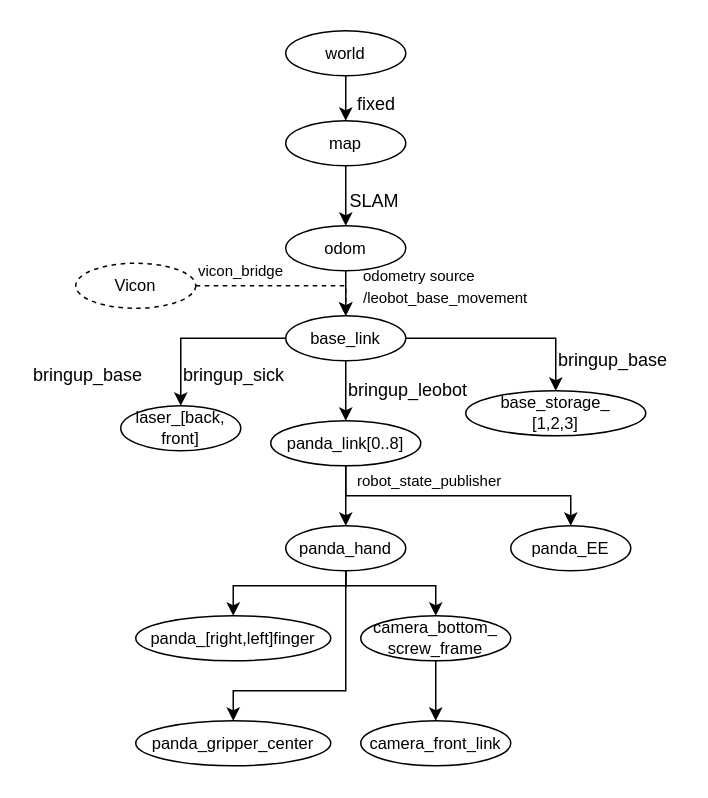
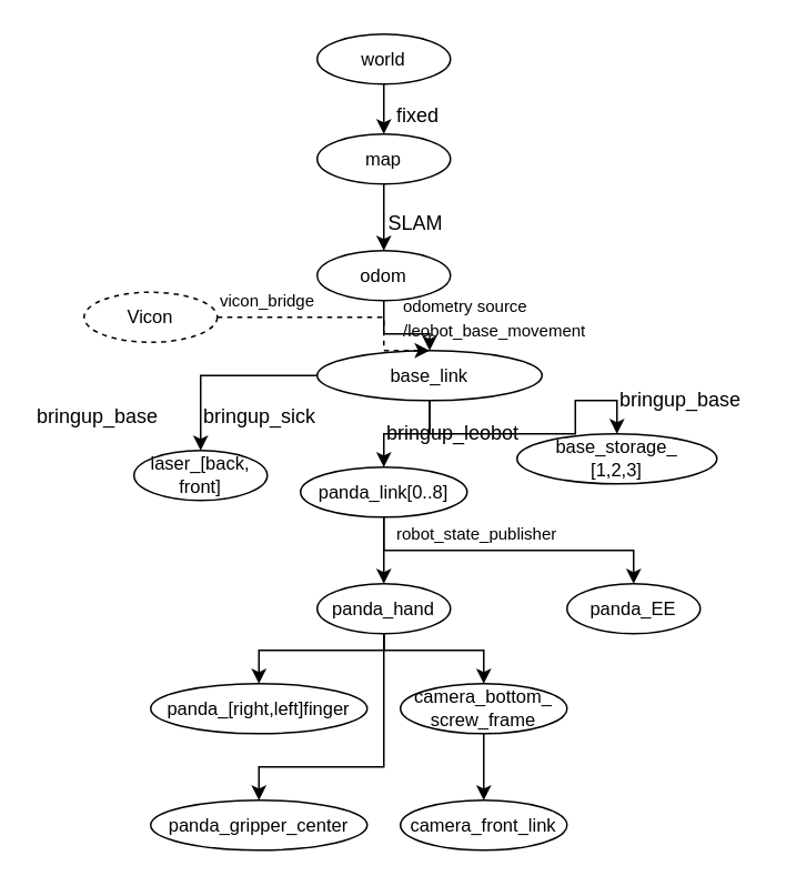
- <mxCell id="11" value="base_link" style="ellipse;whiteSpace=wrap;html=1;fontSize=11;fontFamily=Arial;" parent="1" vertex="1"><mxGeometry x="190" y="210" width="80" height="30" as="geometry" /></mxCell>
+ <mxCell id="11" value="base_link" style="ellipse;whiteSpace=wrap;html=1;fontSize=11;fontFamily=Arial;" parent="1" vertex="1"><mxGeometry x="190" y="210" width="135" height="30" as="geometry" /></mxCell>
